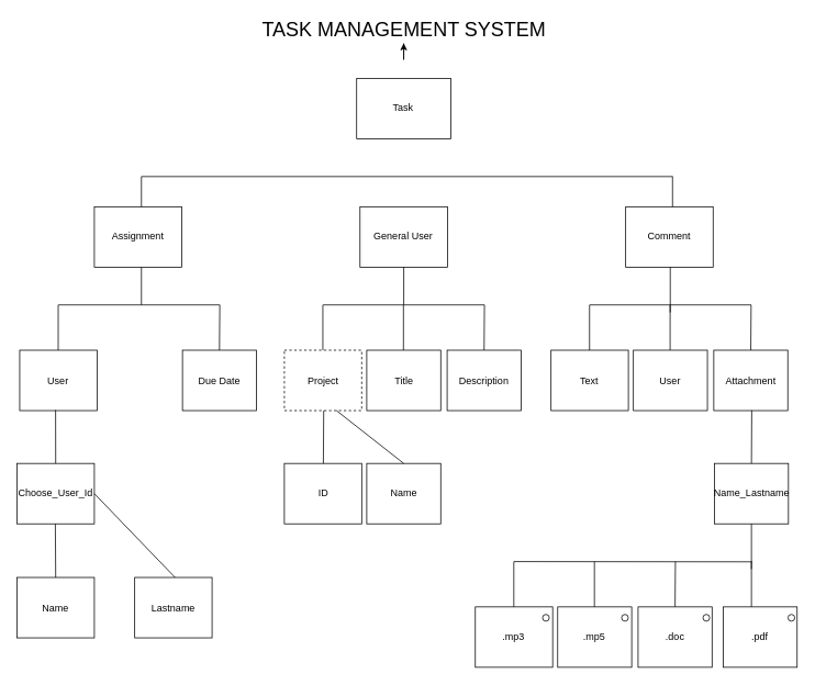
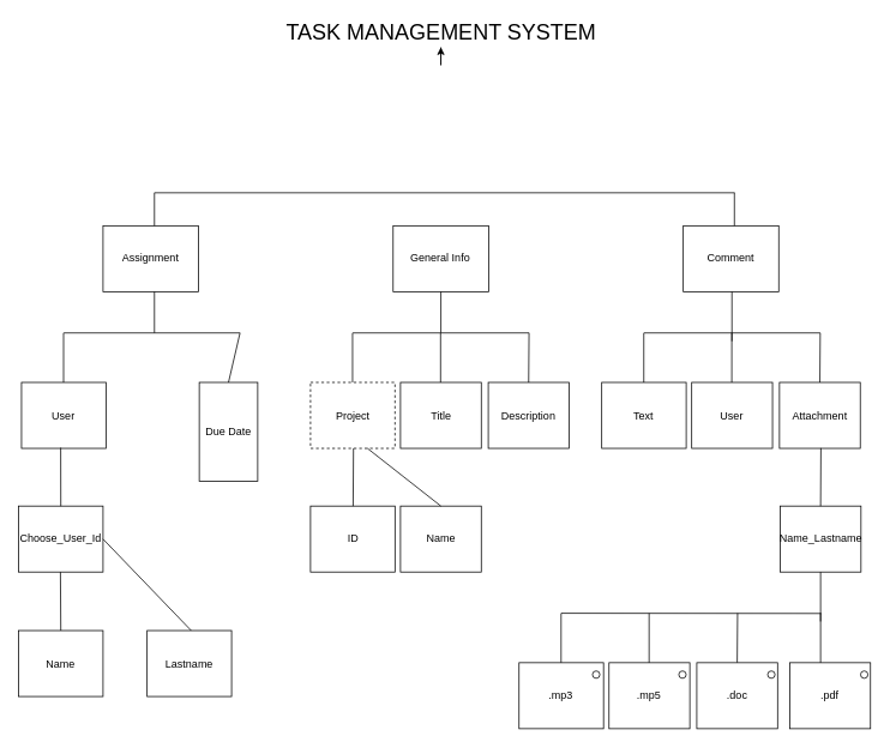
- <mxCell id="5" value="Task" style="rounded=0;whiteSpace=wrap;html=1;" vertex="1" parent="2"><mxGeometry x="412.295" y="74.73" width="114.3" height="73.361" as="geometry" /></mxCell>
- <mxCell id="6" value="General User" style="rounded=0;whiteSpace=wrap;html=1;" vertex="1" parent="2"><mxGeometry x="416.378" y="230.622" width="106.135" height="73.361" as="geometry" /></mxCell>
+ <mxCell id="6" value="General Info" style="rounded=0;whiteSpace=wrap;html=1;" vertex="1" parent="2"><mxGeometry x="416.378" y="230.622" width="106.135" height="73.361" as="geometry" /></mxCell>
- <mxCell id="20" value="Due Date" style="rounded=0;whiteSpace=wrap;html=1;" vertex="1" parent="2"><mxGeometry x="200.841" y="404.854" width="89.807" height="73.361" as="geometry" /></mxCell>
+ <mxCell id="20" value="Due Date" style="rounded=0;whiteSpace=wrap;html=1;" vertex="1" parent="2"><mxGeometry x="200.841" y="404.854" width="65" height="110" as="geometry" /></mxCell>
